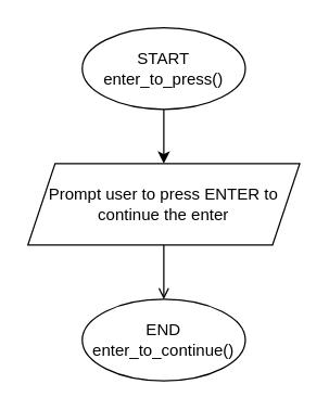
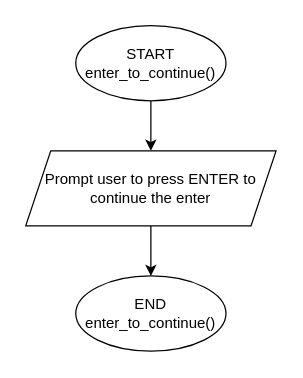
- <mxCell id="3" value="START&lt;br&gt;enter_to_press()" style="ellipse;whiteSpace=wrap;html=1;" vertex="1" parent="1"><mxGeometry x="60" width="120" height="60" as="geometry" y="20" /></mxCell>
+ <mxCell id="3" value="START&lt;br&gt;enter_to_continue()" style="ellipse;whiteSpace=wrap;html=1;" vertex="1" parent="1"><mxGeometry x="60" width="120" height="60" as="geometry" y="20" /></mxCell>
- <mxCell id="4" value="" style="edgeStyle=orthogonalEdgeStyle;rounded=0;orthogonalLoop=1;jettySize=auto;html=1;endArrow=open;" edge="1" parent="1" source="5" target="6"><mxGeometry relative="1" as="geometry" /></mxCell>
+ <mxCell id="4" value="" style="edgeStyle=orthogonalEdgeStyle;rounded=0;orthogonalLoop=1;jettySize=auto;html=1;" edge="1" parent="1" source="5" target="6"><mxGeometry relative="1" as="geometry" /></mxCell>
